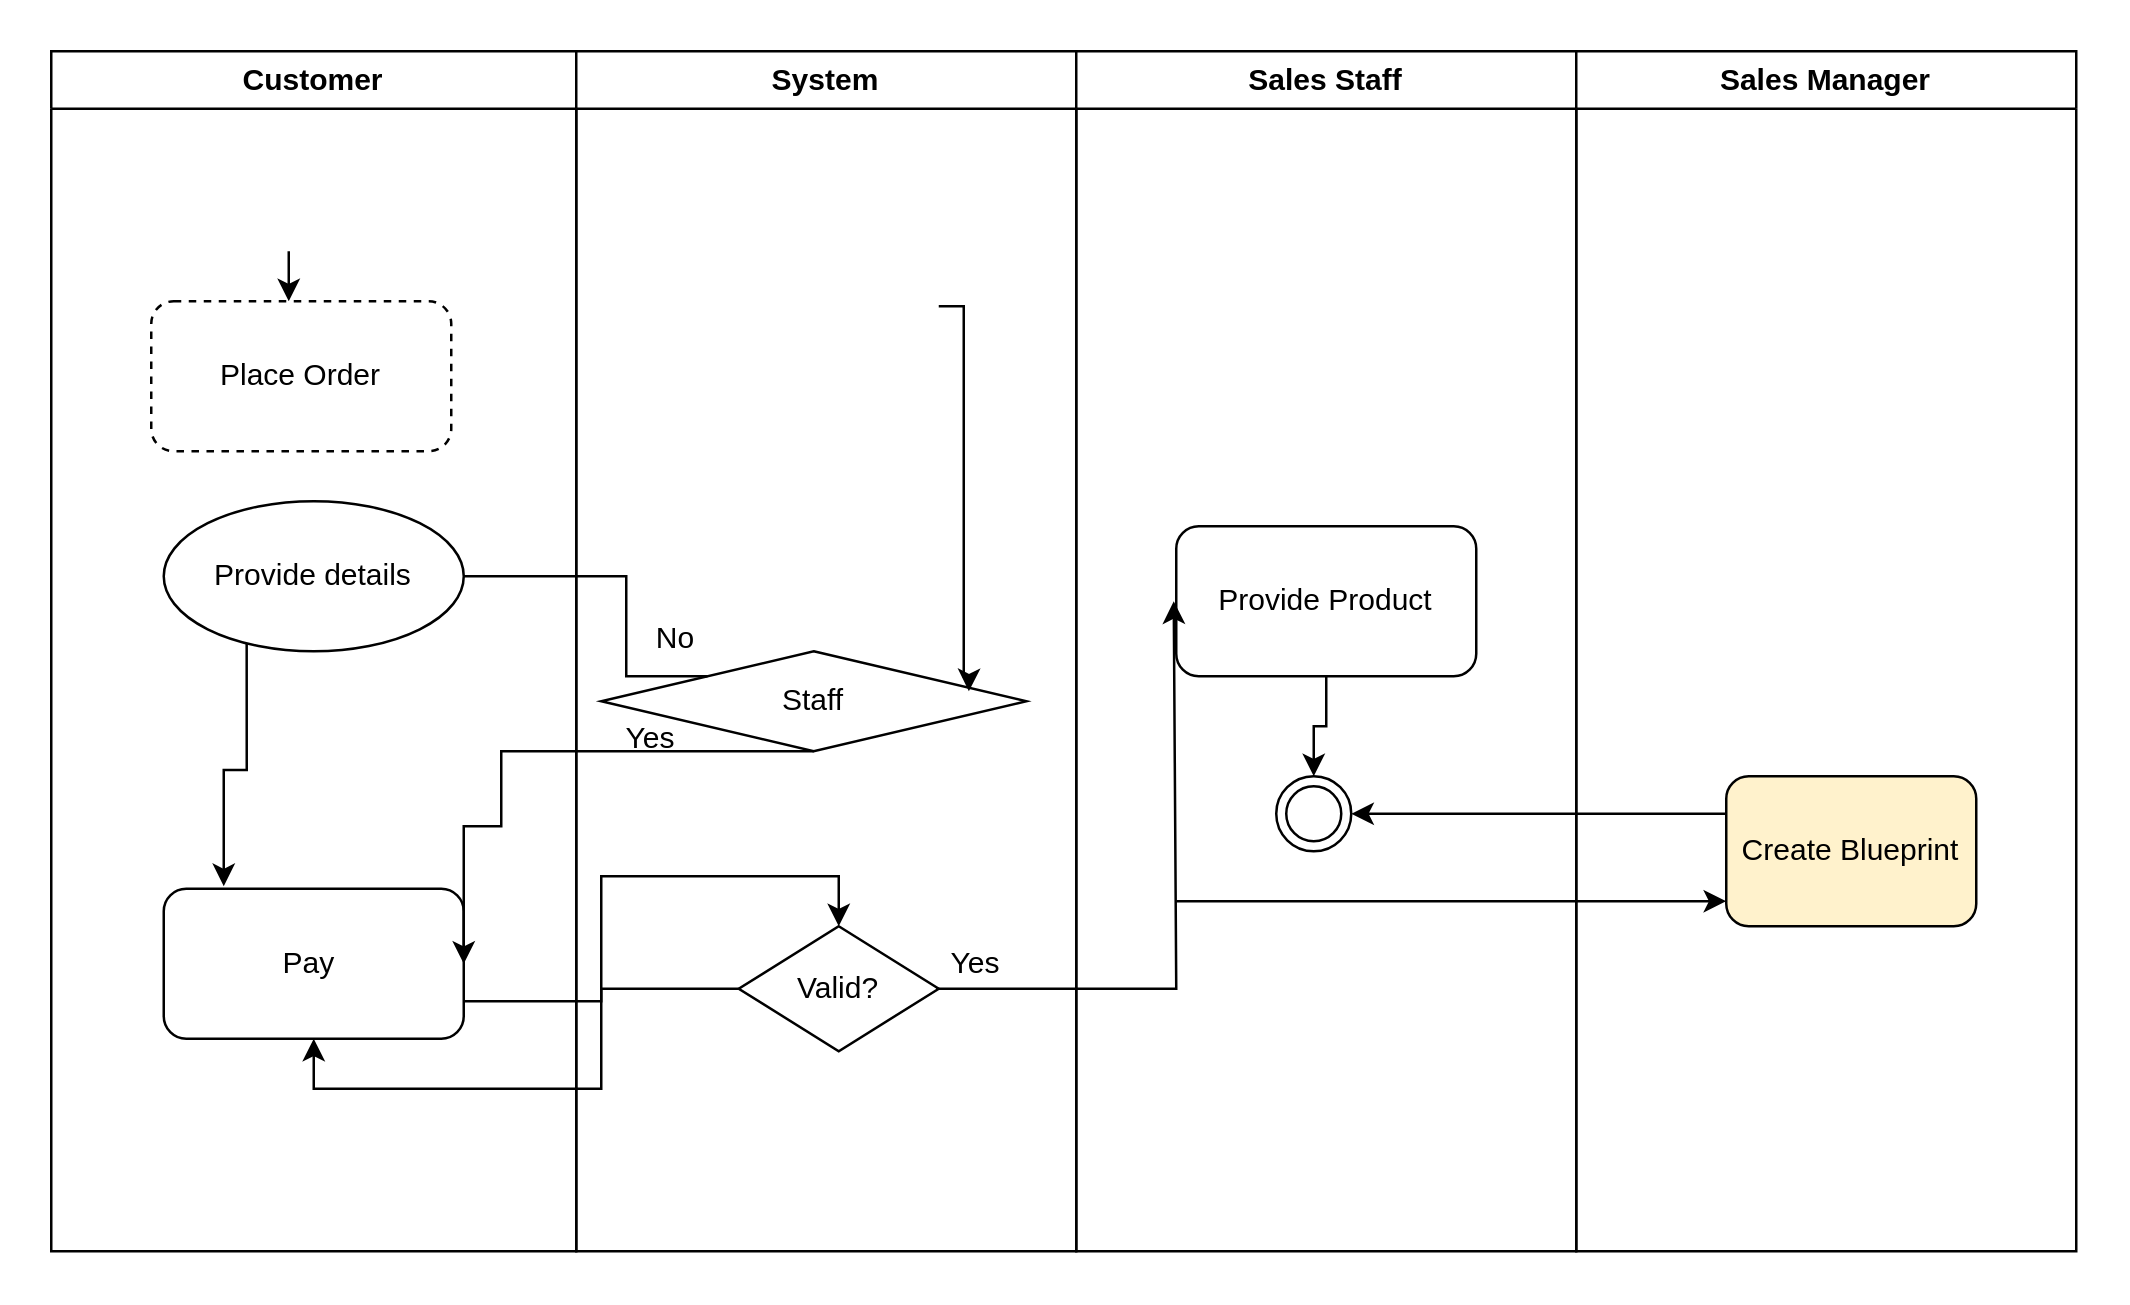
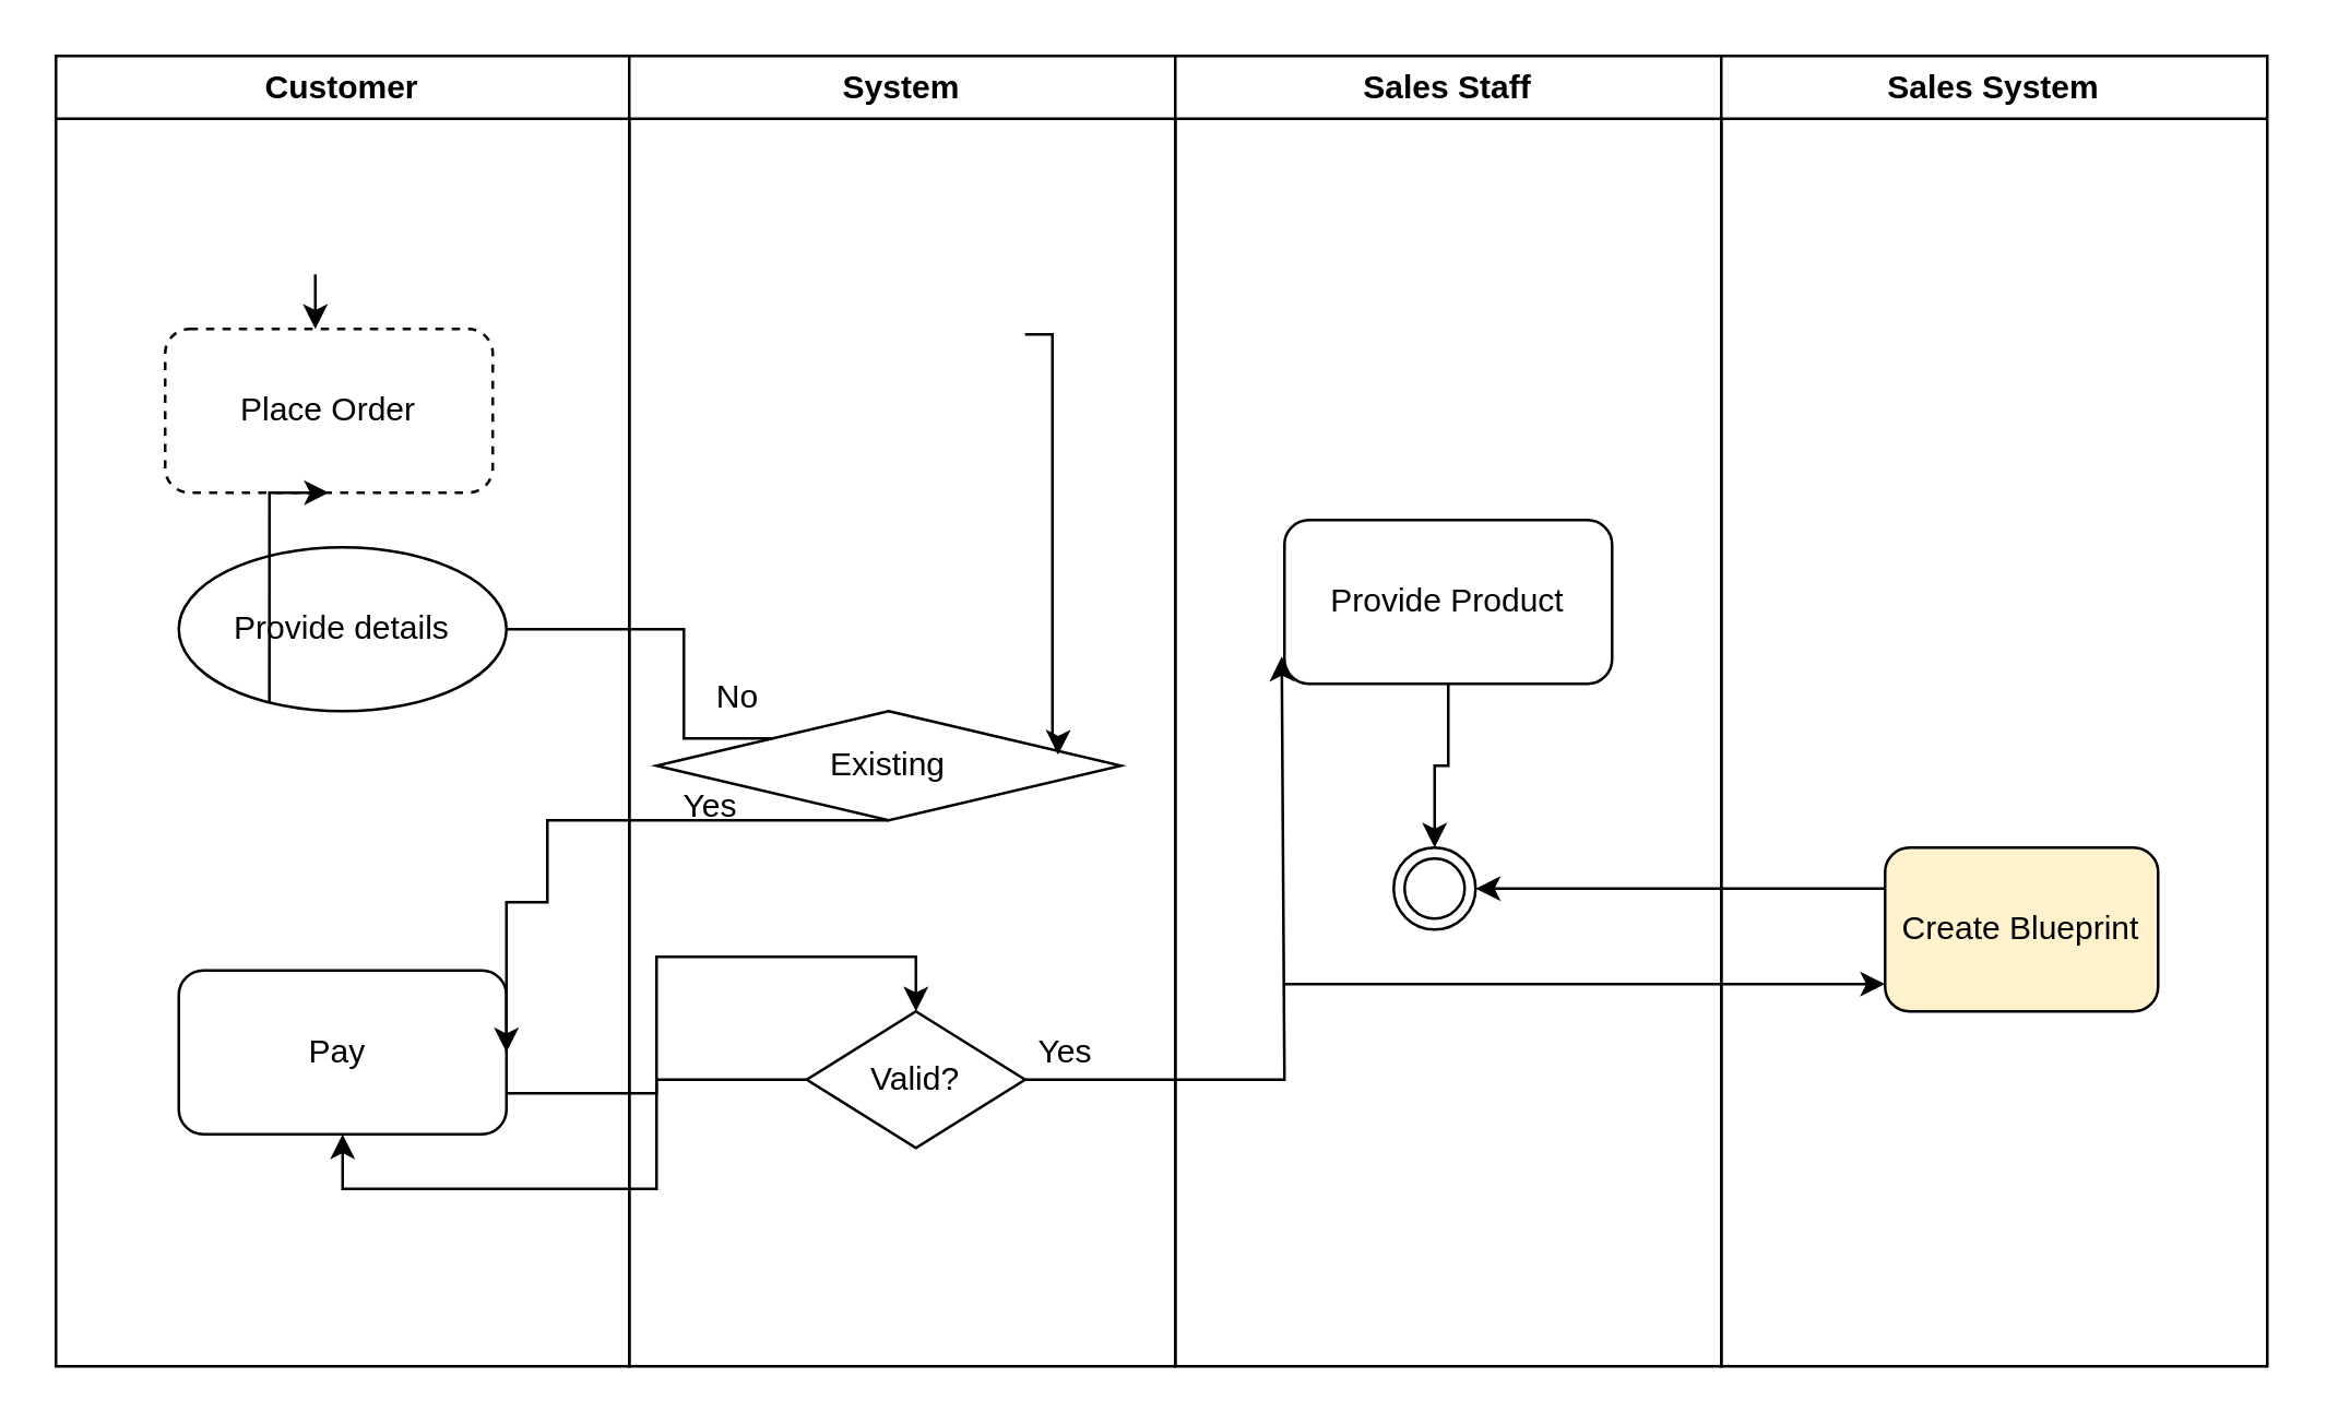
- <mxCell id="25" value="Sales Manager" style="swimlane;whiteSpace=wrap;html=1;" parent="1" vertex="1"><mxGeometry x="630" width="200" height="480" as="geometry" y="20" /></mxCell>
+ <mxCell id="25" value="Sales System" style="swimlane;whiteSpace=wrap;html=1;" parent="1" vertex="1"><mxGeometry x="630" width="200" height="480" as="geometry" y="20" /></mxCell>
- <mxCell id="18" value="Provide Product" style="rounded=1;whiteSpace=wrap;html=1;" parent="16" vertex="1"><mxGeometry x="40" y="190" width="120" height="60" as="geometry" /></mxCell>
+ <mxCell id="18" value="Provide Product" style="rounded=1;whiteSpace=wrap;html=1;" parent="16" vertex="1"><mxGeometry x="40" y="170" width="120" height="60" as="geometry" /></mxCell>
- <mxCell id="10" value="Staff" style="rhombus;whiteSpace=wrap;html=1;" parent="9" vertex="1"><mxGeometry x="10" y="240" width="170" height="40" as="geometry" /></mxCell>
+ <mxCell id="10" value="Existing" style="rhombus;whiteSpace=wrap;html=1;" parent="9" vertex="1"><mxGeometry x="10" y="240" width="170" height="40" as="geometry" /></mxCell>
- <mxCell id="8" style="edgeStyle=orthogonalEdgeStyle;rounded=0;orthogonalLoop=1;jettySize=auto;html=1;exitX=0.25;exitY=1;exitDx=0;exitDy=0;entryX=0.2;entryY=-0.017;entryDx=0;entryDy=0;entryPerimeter=0;" parent="2" source="7" target="6" edge="1"><mxGeometry relative="1" as="geometry" /></mxCell>
+ <mxCell id="8" style="edgeStyle=orthogonalEdgeStyle;rounded=0;orthogonalLoop=1;jettySize=auto;html=1;exitX=0.25;exitY=1;exitDx=0;exitDy=0;" parent="2" source="7" target="5" edge="1"><mxGeometry relative="1" as="geometry" /></mxCell>
